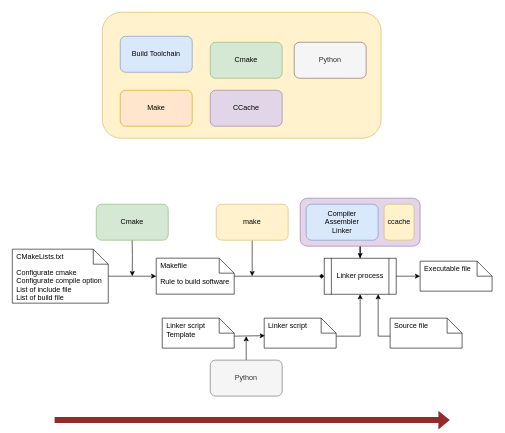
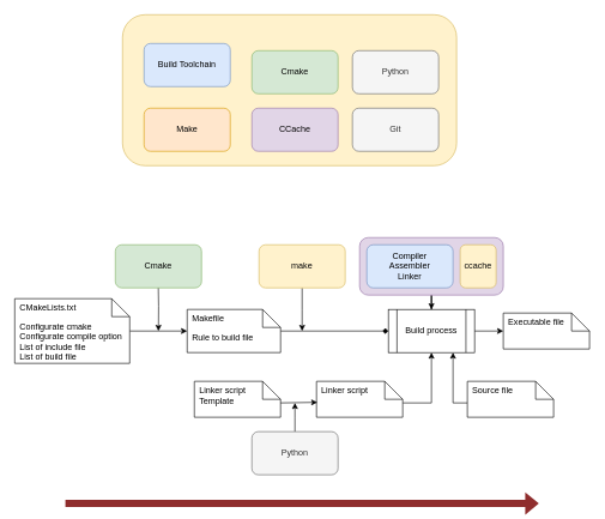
+ <mxCell id="5" value="Git" style="rounded=1;whiteSpace=wrap;html=1;fillColor=#f5f5f5;fontColor=#333333;strokeColor=#666666;" vertex="1" parent="2"><mxGeometry x="320" y="130" width="120" height="60" as="geometry" /></mxCell>
- <mxCell id="23" value="Linker process" style="shape=process;whiteSpace=wrap;html=1;backgroundOutline=1;" vertex="1" parent="1"><mxGeometry x="540" y="430" width="120" height="60" as="geometry" /></mxCell>
+ <mxCell id="23" value="Build process" style="shape=process;whiteSpace=wrap;html=1;backgroundOutline=1;" vertex="1" parent="1"><mxGeometry x="540" y="430" width="120" height="60" as="geometry" /></mxCell>
- <mxCell id="18" value="Rule to build software" style="shape=note2;boundedLbl=1;whiteSpace=wrap;html=1;size=25;verticalAlign=top;align=left;spacingLeft=5;whiteSpace=wrap;" vertex="1" parent="1"><mxGeometry x="260" y="430" width="130" height="60" as="geometry" /></mxCell>
+ <mxCell id="18" value="Rule to build file" style="shape=note2;boundedLbl=1;whiteSpace=wrap;html=1;size=25;verticalAlign=top;align=left;spacingLeft=5;whiteSpace=wrap;" vertex="1" parent="1"><mxGeometry x="260" y="430" width="130" height="60" as="geometry" /></mxCell>
